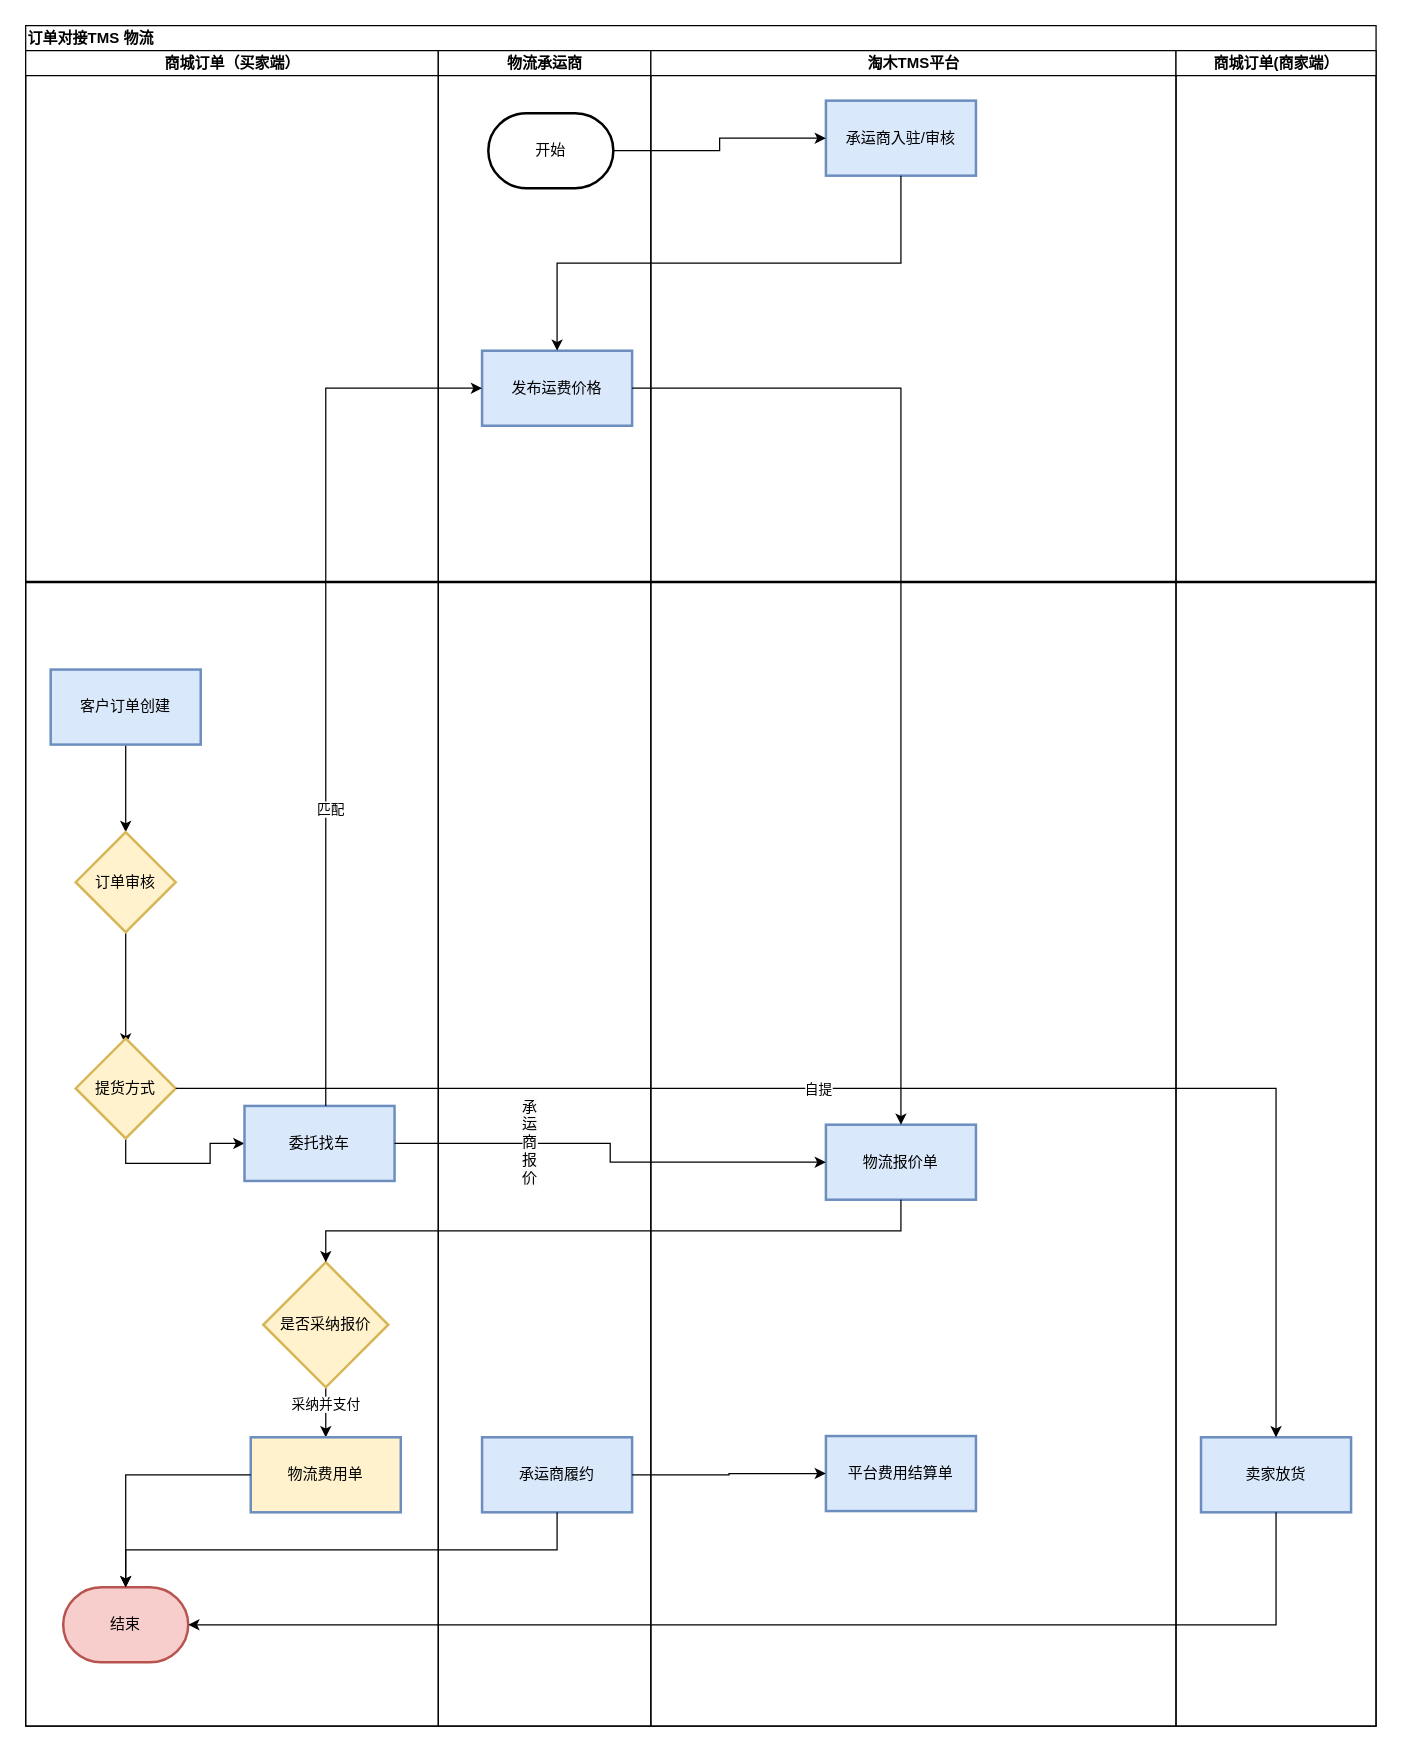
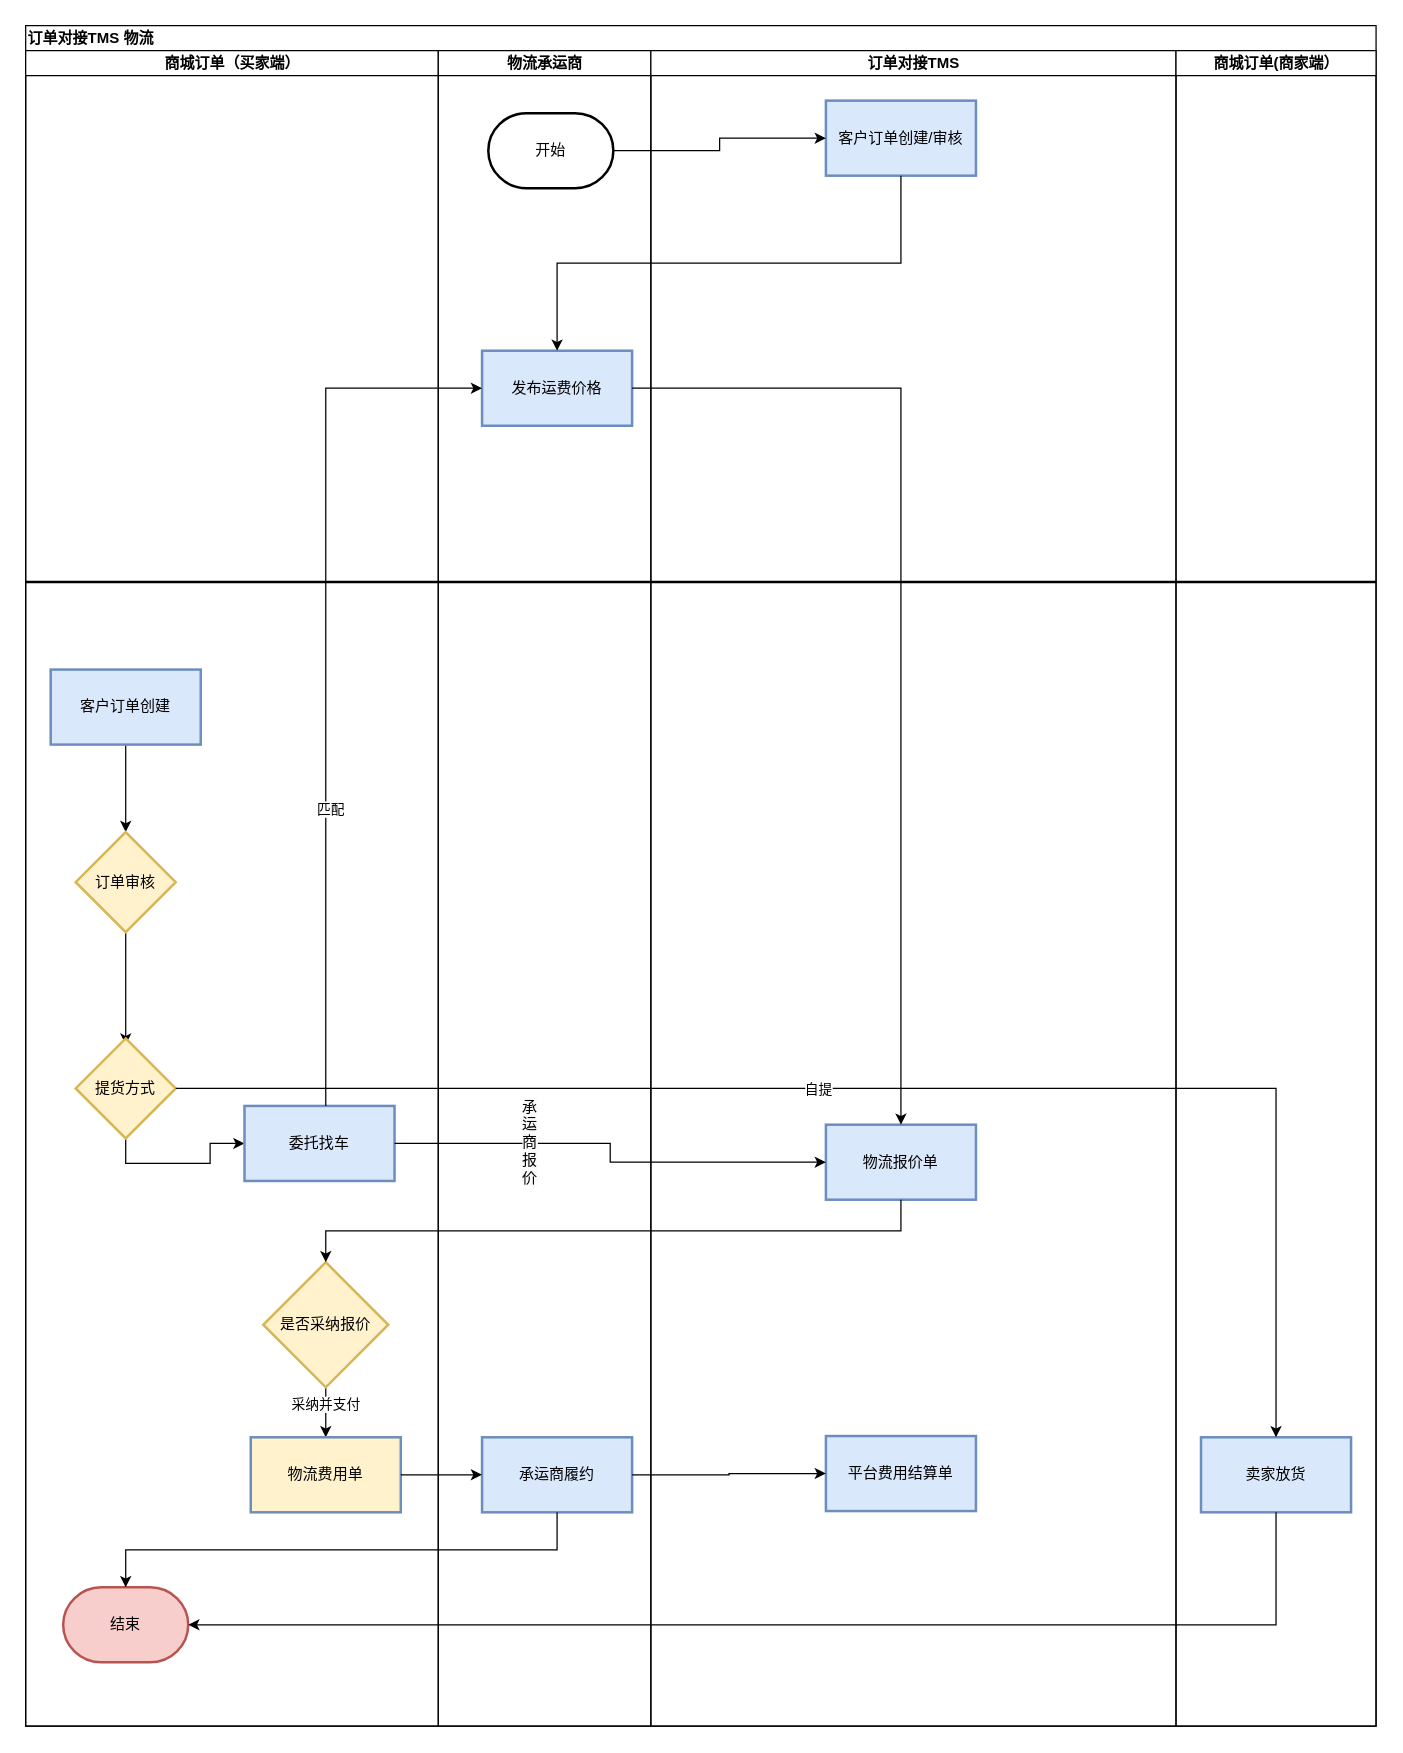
- <mxCell id="20" value="淘木TMS平台" style="swimlane;startSize=20;html=1;" vertex="1" parent="2"><mxGeometry x="500" y="20" width="420" height="1340" as="geometry" /></mxCell>
+ <mxCell id="20" value="订单对接TMS" style="swimlane;startSize=20;html=1;" vertex="1" parent="2"><mxGeometry x="500" y="20" width="420" height="1340" as="geometry" /></mxCell>
- <mxCell id="21" value="承运商入驻/审核" style="whiteSpace=wrap;html=1;strokeWidth=2;fillColor=#dae8fc;strokeColor=#6c8ebf;" vertex="1" parent="20"><mxGeometry x="140.0" y="40" width="120" height="60" as="geometry" /></mxCell>
+ <mxCell id="21" value="客户订单创建/审核" style="whiteSpace=wrap;html=1;strokeWidth=2;fillColor=#dae8fc;strokeColor=#6c8ebf;" vertex="1" parent="20"><mxGeometry x="140.0" y="40" width="120" height="60" as="geometry" /></mxCell>
- <mxCell id="35" value="" style="edgeStyle=orthogonalEdgeStyle;rounded=0;orthogonalLoop=1;jettySize=auto;html=1;" edge="1" parent="2" source="15" target="10"><mxGeometry relative="1" as="geometry" /></mxCell>
+ <mxCell id="35" value="" style="edgeStyle=orthogonalEdgeStyle;rounded=0;orthogonalLoop=1;jettySize=auto;html=1;" edge="1" parent="2" source="15" target="19"><mxGeometry relative="1" as="geometry" /></mxCell>
